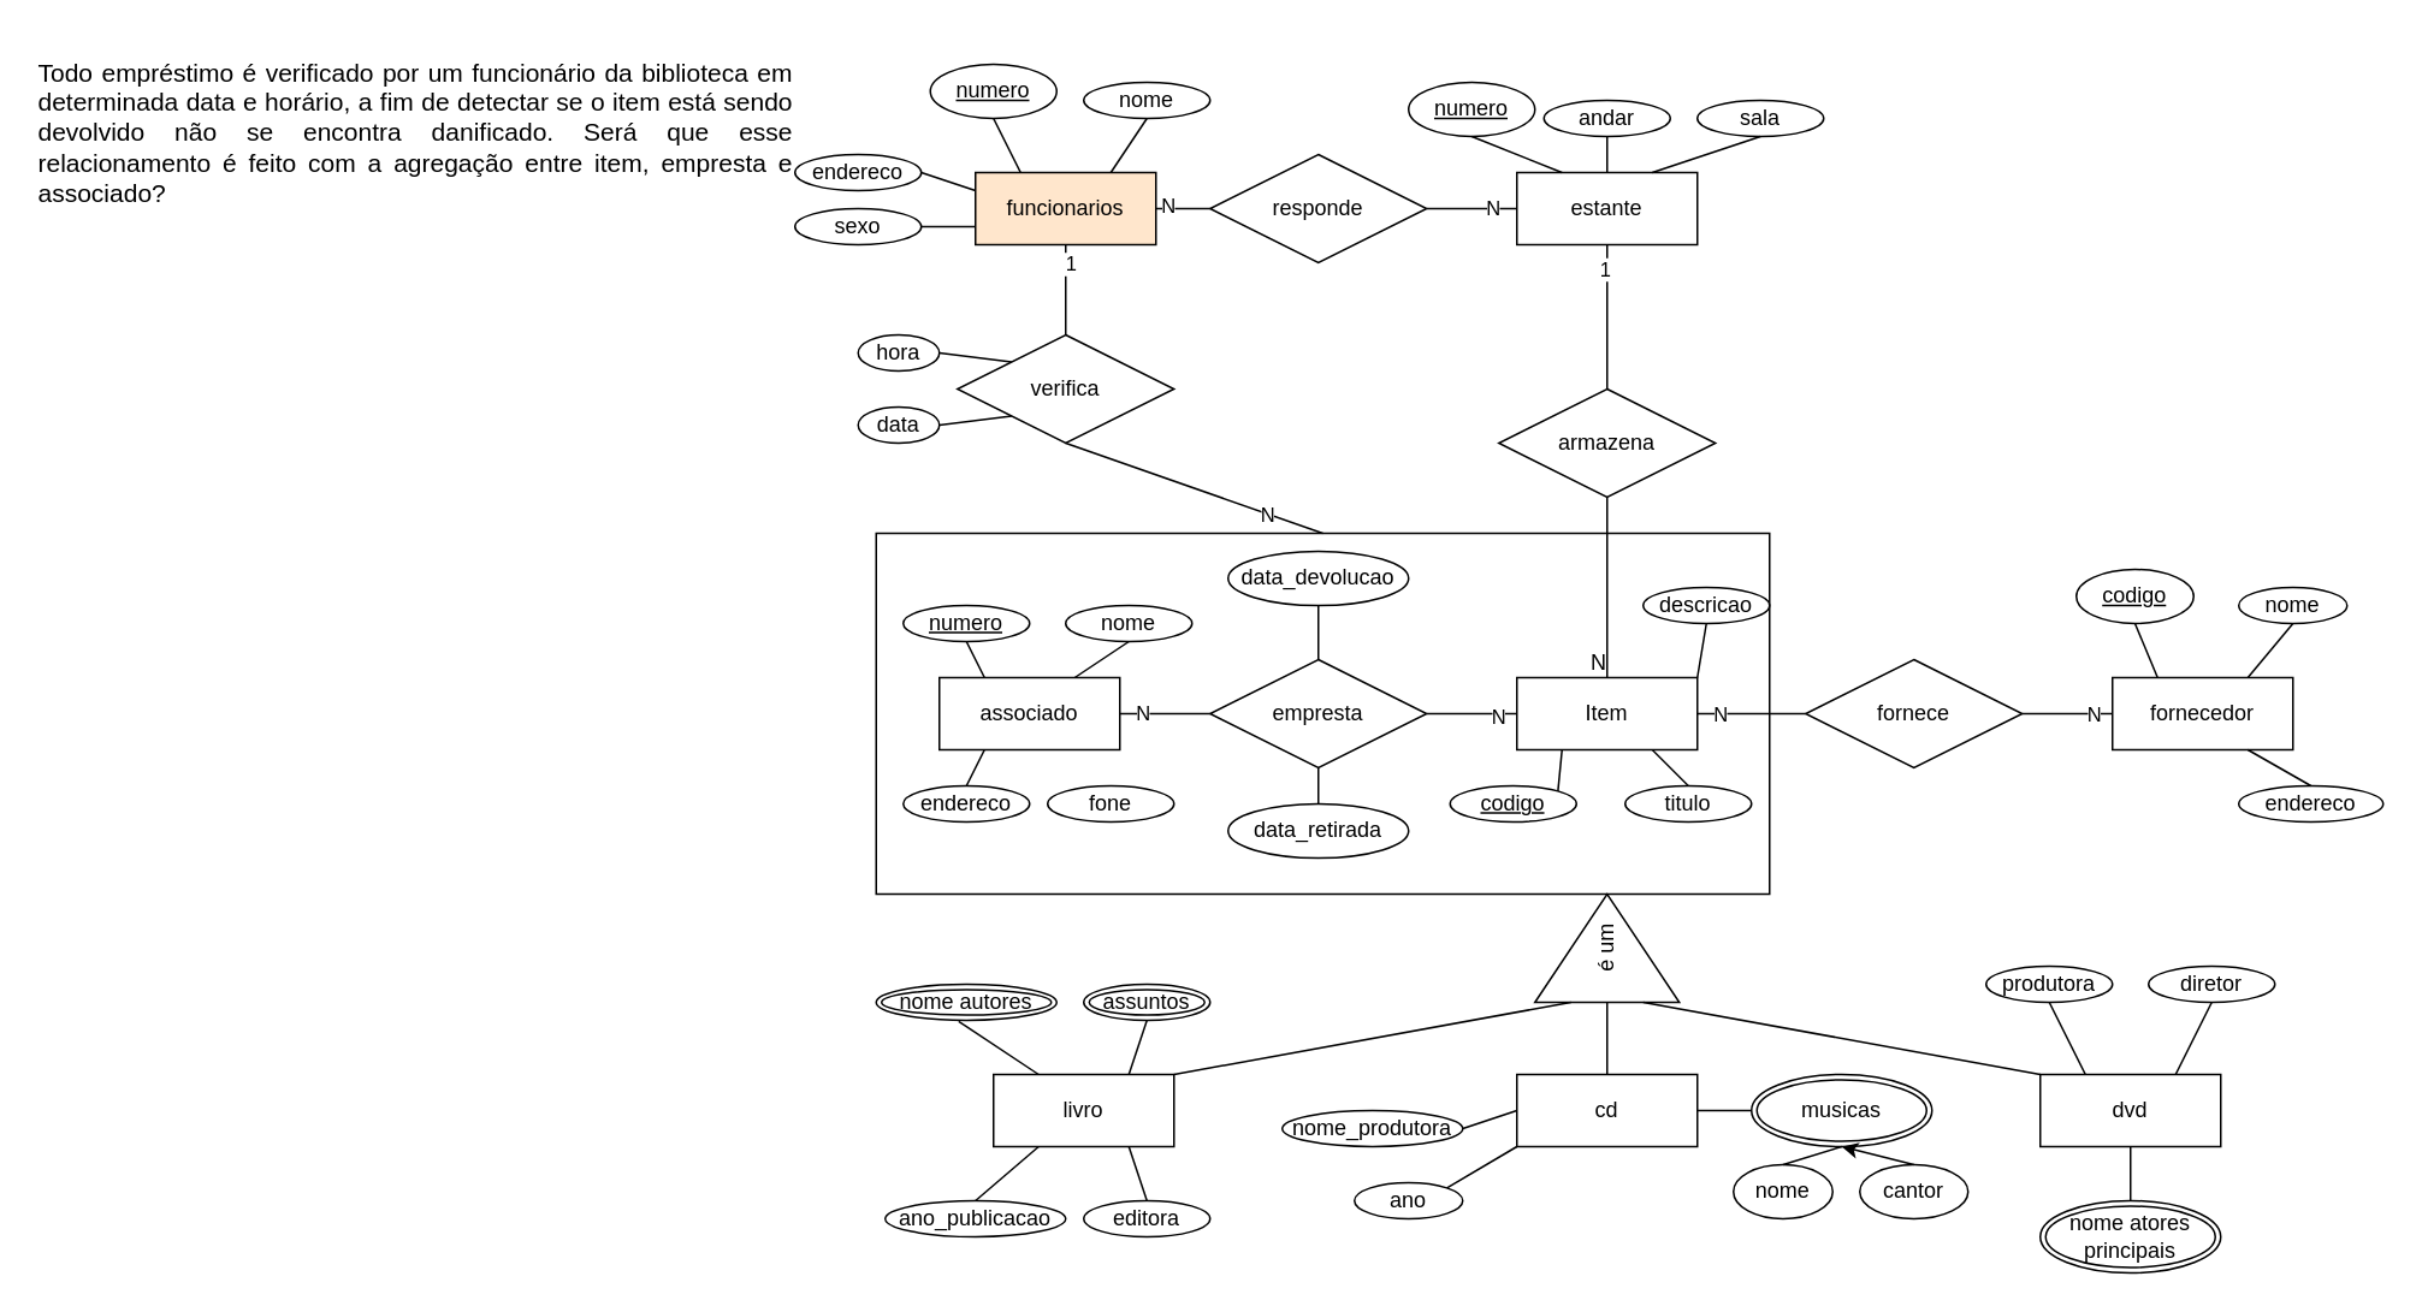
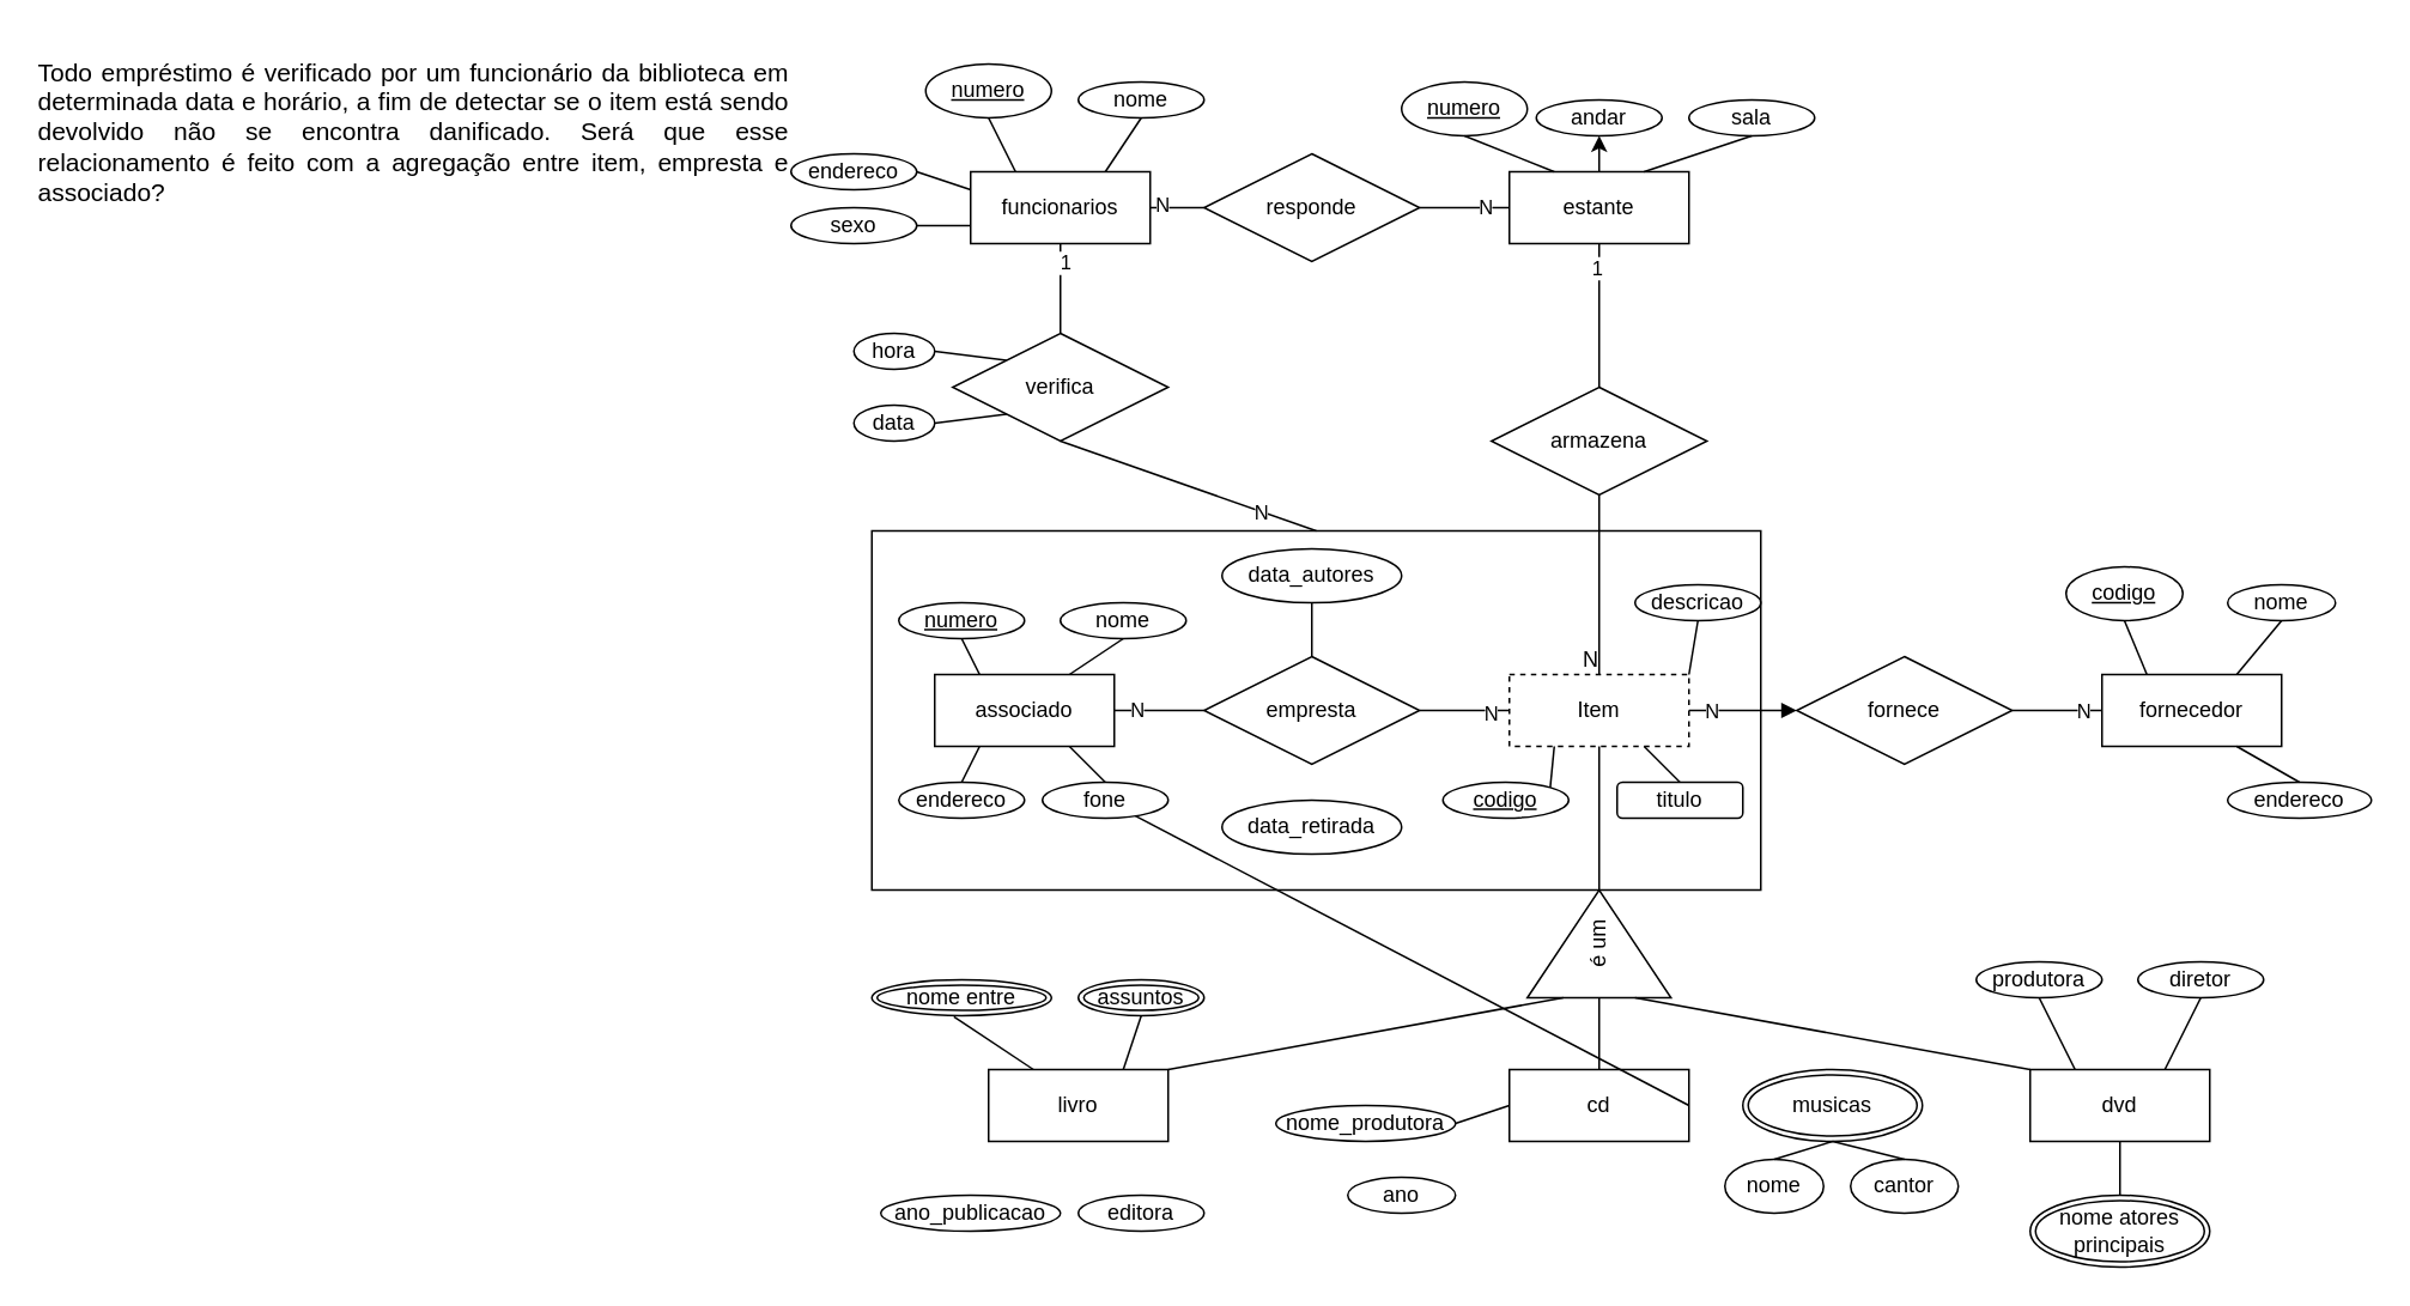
- <mxCell id="74" value="" style="endArrow=none;html=1;rounded=0;exitX=0.5;exitY=0;exitDx=0;exitDy=0;entryX=0.5;entryY=1;entryDx=0;entryDy=0;" parent="1" source="69" target="71" edge="1"><mxGeometry relative="1" as="geometry"><mxPoint x="875" y="105" as="sourcePoint" /><mxPoint x="825" y="85" as="targetPoint" /></mxGeometry></mxCell>
+ <mxCell id="74" value="" style="endArrow=classic;html=1;rounded=0;exitX=0.5;exitY=0;exitDx=0;exitDy=0;entryX=0.5;entryY=1;entryDx=0;entryDy=0;" parent="1" source="69" target="71" edge="1"><mxGeometry relative="1" as="geometry"><mxPoint x="875" y="105" as="sourcePoint" /><mxPoint x="825" y="85" as="targetPoint" /></mxGeometry></mxCell>
- <mxCell id="80" value="funcionarios" style="whiteSpace=wrap;html=1;align=center;fillColor=#ffe6cc;" parent="1" vertex="1"><mxGeometry x="540" y="95" width="100" height="40" as="geometry" /></mxCell>
+ <mxCell id="80" value="funcionarios" style="whiteSpace=wrap;html=1;align=center;" parent="1" vertex="1"><mxGeometry x="540" y="95" width="100" height="40" as="geometry" /></mxCell>
- <mxCell id="65" value="data_devolucao" style="ellipse;whiteSpace=wrap;html=1;align=center;" parent="1" vertex="1"><mxGeometry x="680" y="305" width="100" height="30" as="geometry" /></mxCell>
+ <mxCell id="65" value="data_autores" style="ellipse;whiteSpace=wrap;html=1;align=center;" parent="1" vertex="1"><mxGeometry x="680" y="305" width="100" height="30" as="geometry" /></mxCell>
- <mxCell id="3" value="&lt;div&gt;Item&lt;/div&gt;" style="whiteSpace=wrap;html=1;align=center;" parent="1" vertex="1"><mxGeometry x="840" y="375" width="100" height="40" as="geometry" /></mxCell>
+ <mxCell id="3" value="&lt;div&gt;Item&lt;/div&gt;" style="whiteSpace=wrap;html=1;align=center;dashed=1;" parent="1" vertex="1"><mxGeometry x="840" y="375" width="100" height="40" as="geometry" /></mxCell>
- <mxCell id="43" value="" style="endArrow=none;html=1;rounded=0;entryX=0;entryY=0.5;entryDx=0;entryDy=0;exitX=1;exitY=0.5;exitDx=0;exitDy=0;" parent="1" source="3" target="40" edge="1"><mxGeometry relative="1" as="geometry"><mxPoint x="840" y="555" as="sourcePoint" /><mxPoint x="1000" y="555" as="targetPoint" /></mxGeometry></mxCell>
+ <mxCell id="43" value="" style="endArrow=block;html=1;rounded=0;entryX=0;entryY=0.5;entryDx=0;entryDy=0;exitX=1;exitY=0.5;exitDx=0;exitDy=0;" parent="1" source="3" target="40" edge="1"><mxGeometry relative="1" as="geometry"><mxPoint x="840" y="555" as="sourcePoint" /><mxPoint x="1000" y="555" as="targetPoint" /></mxGeometry></mxCell>
+ <mxCell id="62" value="" style="endArrow=none;html=1;rounded=0;exitX=0.5;exitY=0;exitDx=0;exitDy=0;entryX=0.75;entryY=1;entryDx=0;entryDy=0;" parent="1" source="57" target="50" edge="1"><mxGeometry relative="1" as="geometry"><mxPoint x="635" y="365" as="sourcePoint" /><mxPoint x="605" y="385" as="targetPoint" /></mxGeometry></mxCell>
- <mxCell id="66" value="" style="endArrow=none;html=1;rounded=0;exitX=0.5;exitY=0;exitDx=0;exitDy=0;entryX=0.5;entryY=1;entryDx=0;entryDy=0;" parent="1" source="64" target="51" edge="1"><mxGeometry relative="1" as="geometry"><mxPoint x="869.749" y="447.929" as="sourcePoint" /><mxPoint x="875" y="425" as="targetPoint" /></mxGeometry></mxCell>
- <mxCell id="9" value="titulo" style="ellipse;whiteSpace=wrap;html=1;align=center;" parent="1" vertex="1"><mxGeometry x="900" y="435" width="70" height="20" as="geometry" /></mxCell>
+ <mxCell id="9" value="titulo" style="whiteSpace=wrap;html=1;align=center;rounded=1;" parent="1" vertex="1"><mxGeometry x="900" y="435" width="70" height="20" as="geometry" /></mxCell>
+ <mxCell id="14" value="" style="endArrow=none;html=1;rounded=0;exitX=0.5;exitY=1;exitDx=0;exitDy=0;entryX=1;entryY=0.5;entryDx=0;entryDy=0;" parent="1" source="3" target="4" edge="1"><mxGeometry relative="1" as="geometry"><mxPoint x="840" y="615" as="sourcePoint" /><mxPoint x="1000" y="615" as="targetPoint" /></mxGeometry></mxCell>
- <mxCell id="95" value="nome autores" style="ellipse;shape=doubleEllipse;margin=3;whiteSpace=wrap;html=1;align=center;" vertex="1" parent="1"><mxGeometry x="485" y="545" width="100" height="20" as="geometry" /></mxCell>
+ <mxCell id="95" value="nome entre" style="ellipse;shape=doubleEllipse;margin=3;whiteSpace=wrap;html=1;align=center;" vertex="1" parent="1"><mxGeometry x="485" y="545" width="100" height="20" as="geometry" /></mxCell>
- <mxCell id="28" value="" style="endArrow=none;html=1;rounded=0;exitX=1;exitY=0.5;exitDx=0;exitDy=0;entryX=0;entryY=0.5;entryDx=0;entryDy=0;" parent="1" source="5" target="26" edge="1"><mxGeometry relative="1" as="geometry"><mxPoint x="820" y="625" as="sourcePoint" /><mxPoint x="850" y="625" as="targetPoint" /></mxGeometry></mxCell>
+ <mxCell id="28" value="" style="endArrow=none;html=1;rounded=0;exitX=1;exitY=0.5;exitDx=0;exitDy=0;" parent="1" source="5" target="57" edge="1"><mxGeometry relative="1" as="geometry"><mxPoint x="820" y="625" as="sourcePoint" /><mxPoint x="850" y="625" as="targetPoint" /></mxGeometry></mxCell>
- <mxCell id="38" value="" style="endArrow=classic;html=1;rounded=0;exitX=0.5;exitY=0;exitDx=0;exitDy=0;entryX=0.5;entryY=1;entryDx=0;entryDy=0;" parent="1" source="36" target="26" edge="1"><mxGeometry relative="1" as="geometry"><mxPoint x="960" y="635" as="sourcePoint" /><mxPoint x="1100" y="625" as="targetPoint" /></mxGeometry></mxCell>
+ <mxCell id="38" value="" style="endArrow=none;html=1;rounded=0;exitX=0.5;exitY=0;exitDx=0;exitDy=0;entryX=0.5;entryY=1;entryDx=0;entryDy=0;" parent="1" source="36" target="26" edge="1"><mxGeometry relative="1" as="geometry"><mxPoint x="960" y="635" as="sourcePoint" /><mxPoint x="1100" y="625" as="targetPoint" /></mxGeometry></mxCell>
- <mxCell id="29" value="" style="endArrow=none;html=1;rounded=0;exitX=1;exitY=0;exitDx=0;exitDy=0;entryX=0;entryY=1;entryDx=0;entryDy=0;" parent="1" source="25" target="5" edge="1"><mxGeometry relative="1" as="geometry"><mxPoint x="830" y="635" as="sourcePoint" /><mxPoint x="860" y="635" as="targetPoint" /></mxGeometry></mxCell>
- <mxCell id="22" value="" style="endArrow=none;html=1;rounded=0;exitX=0.25;exitY=1;exitDx=0;exitDy=0;entryX=0.5;entryY=0;entryDx=0;entryDy=0;" parent="1" source="6" target="18" edge="1"><mxGeometry relative="1" as="geometry"><mxPoint x="635" y="605" as="sourcePoint" /><mxPoint x="660" y="555" as="targetPoint" /></mxGeometry></mxCell>
- <mxCell id="23" value="" style="endArrow=none;html=1;rounded=0;exitX=0.75;exitY=1;exitDx=0;exitDy=0;entryX=0.5;entryY=0;entryDx=0;entryDy=0;" parent="1" source="6" target="19" edge="1"><mxGeometry relative="1" as="geometry"><mxPoint x="585" y="645" as="sourcePoint" /><mxPoint x="550" y="675" as="targetPoint" /></mxGeometry></mxCell>
